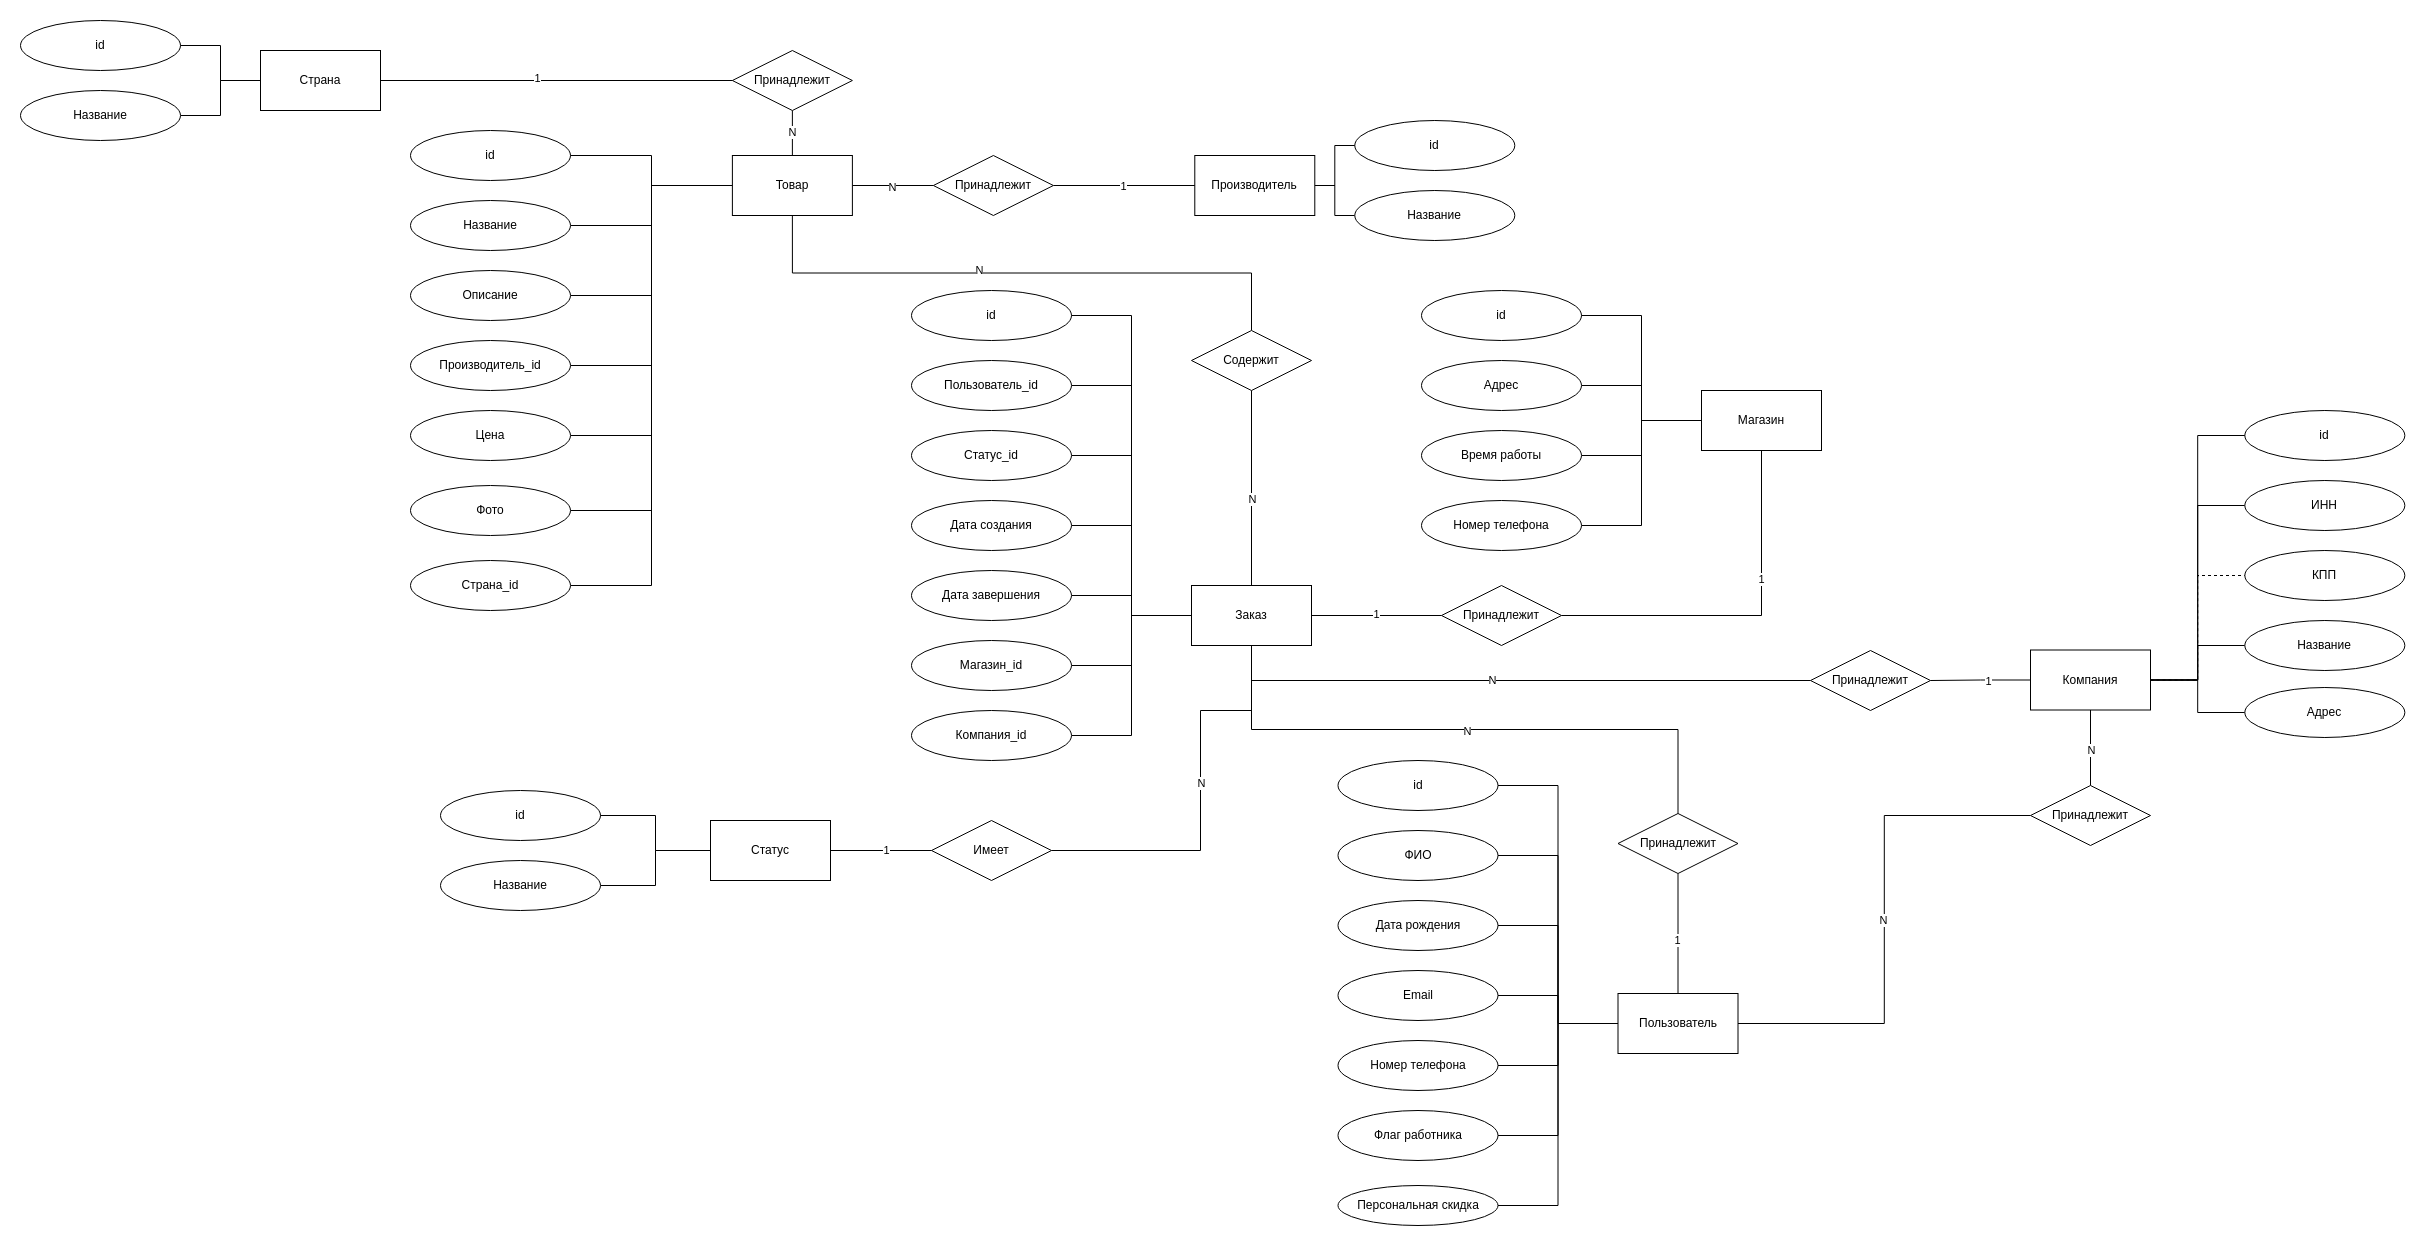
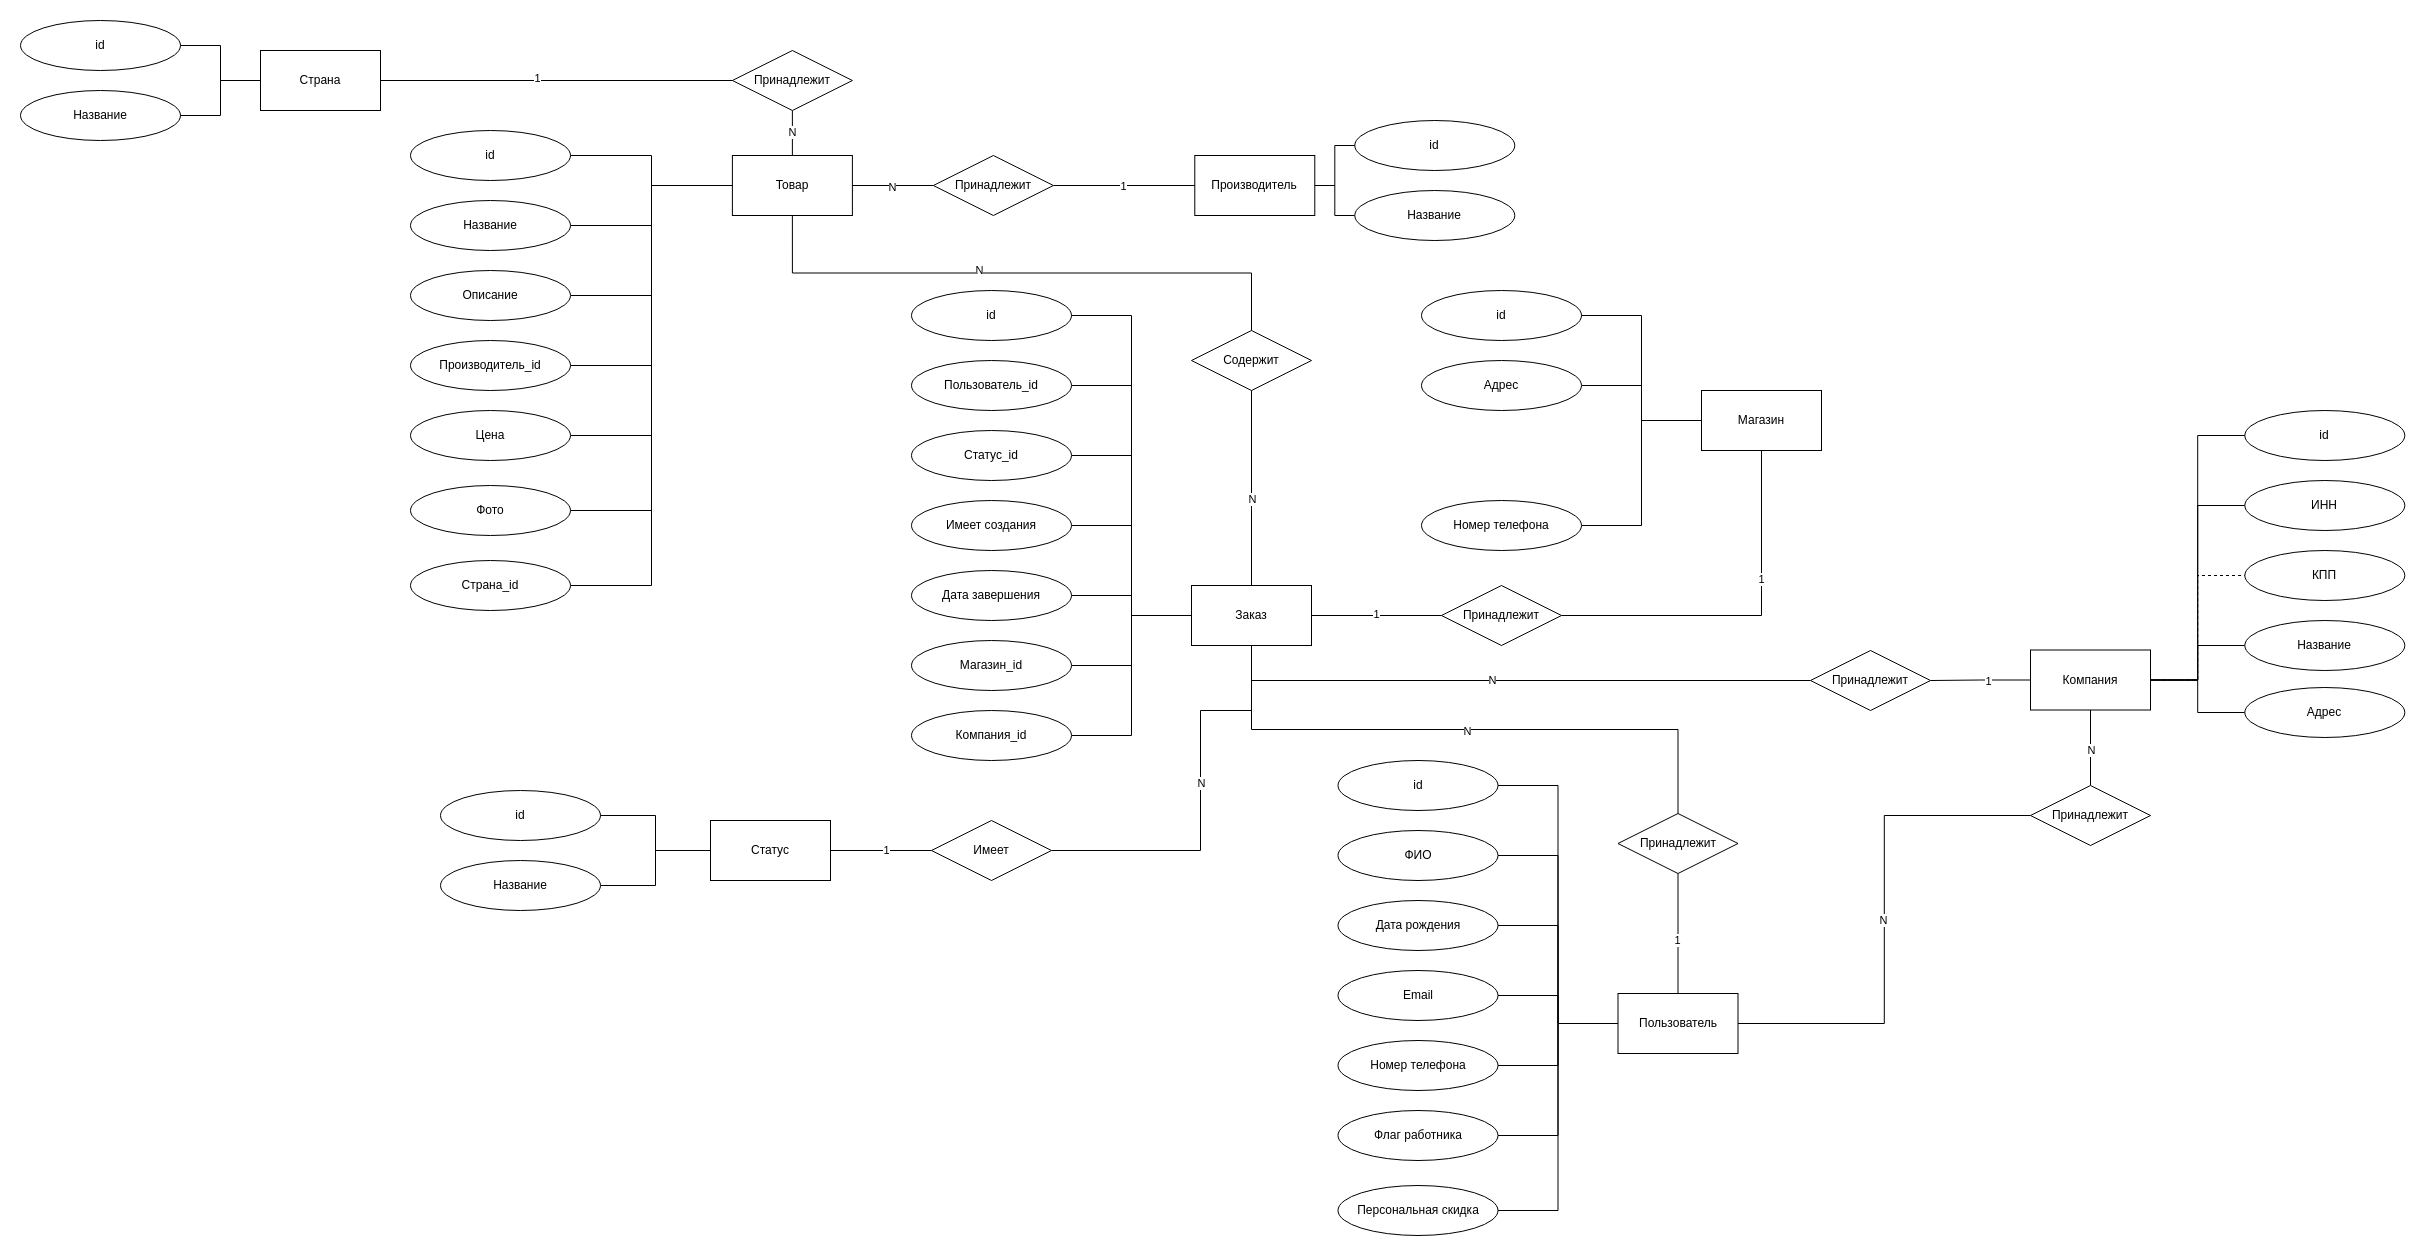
- <mxCell id="70" value="Время работы" style="ellipse;whiteSpace=wrap;html=1;" parent="1" vertex="1"><mxGeometry x="1421" y="430" width="160" height="50" as="geometry" /></mxCell>
- <mxCell id="66" style="edgeStyle=orthogonalEdgeStyle;rounded=0;orthogonalLoop=1;jettySize=auto;html=1;exitX=0;exitY=0.5;exitDx=0;exitDy=0;entryX=1;entryY=0.5;entryDx=0;entryDy=0;strokeWidth=1;startArrow=none;startFill=0;endArrow=none;endFill=0;" parent="1" source="68" target="70" edge="1"><mxGeometry relative="1" as="geometry" /></mxCell>
- <mxCell id="56" value="Дата создания" style="ellipse;whiteSpace=wrap;html=1;" parent="1" vertex="1"><mxGeometry x="911" y="500" width="160" height="50" as="geometry" /></mxCell>
+ <mxCell id="56" value="Имеет создания" style="ellipse;whiteSpace=wrap;html=1;" parent="1" vertex="1"><mxGeometry x="911" y="500" width="160" height="50" as="geometry" /></mxCell>
- <mxCell id="121" value="Персональная скидка" style="ellipse;whiteSpace=wrap;html=1;" parent="1" vertex="1"><mxGeometry x="1337.5" y="1185" width="160" height="40" as="geometry" /></mxCell>
+ <mxCell id="121" value="Персональная скидка" style="ellipse;whiteSpace=wrap;html=1;" parent="1" vertex="1"><mxGeometry x="1337.5" y="1185" width="160" height="50" as="geometry" /></mxCell>
